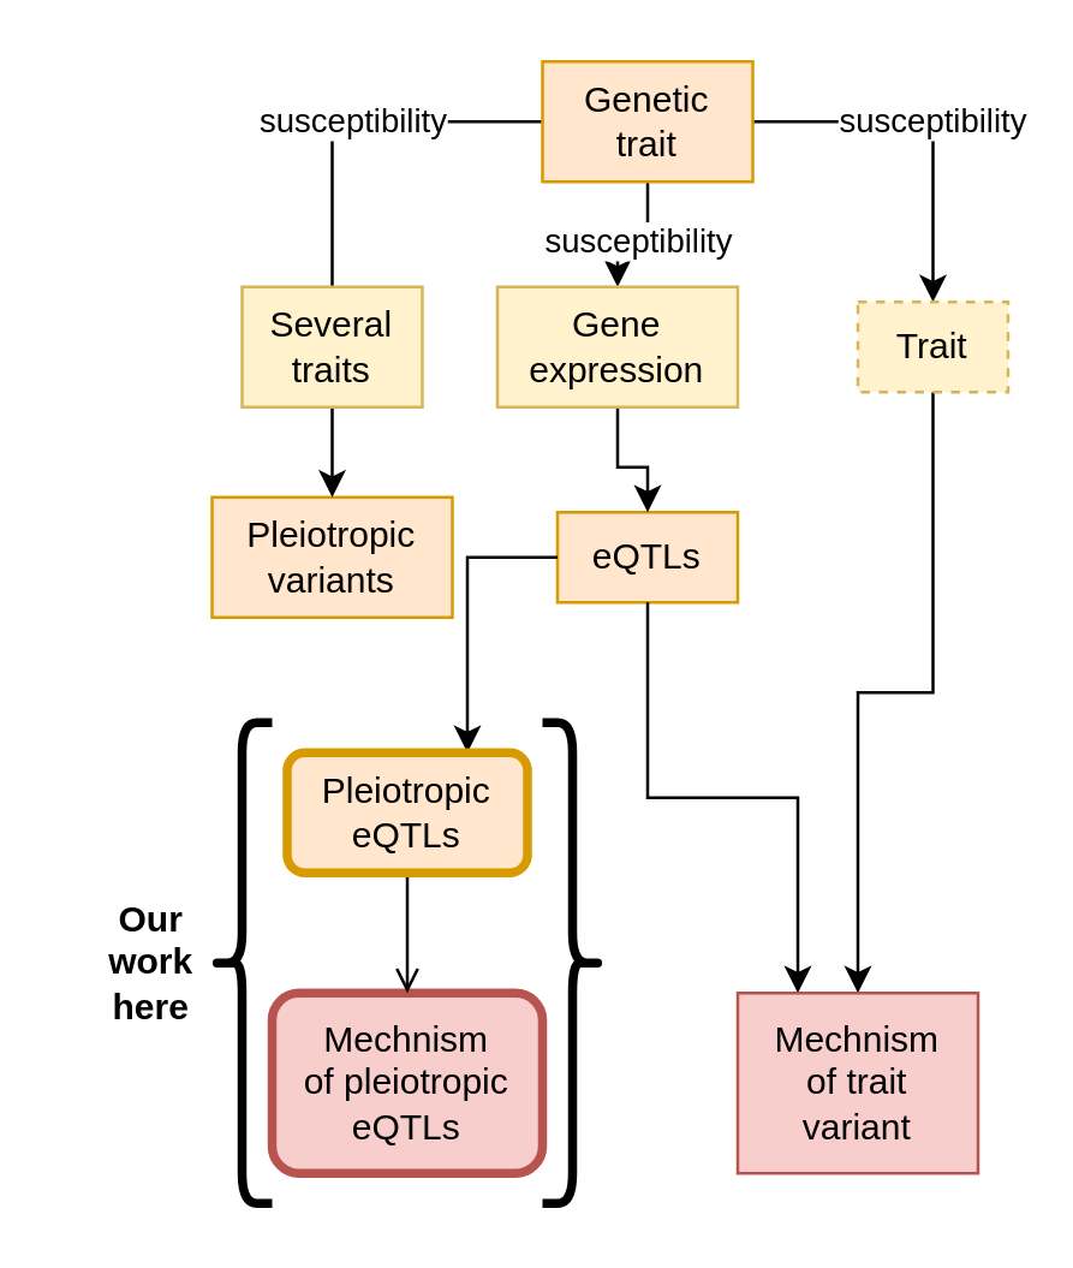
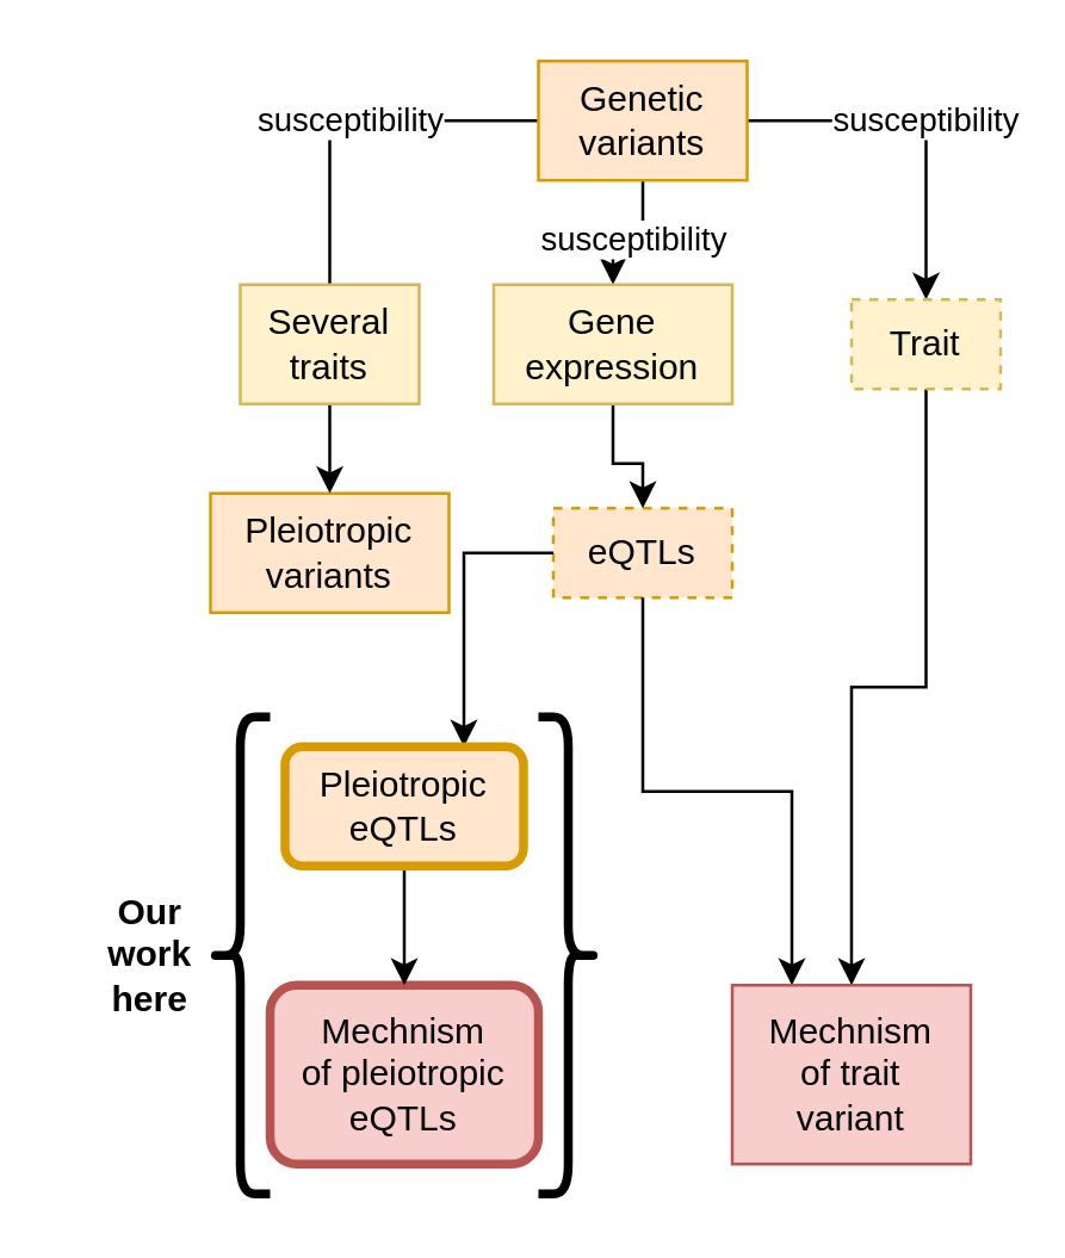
- <mxCell id="5" value="Genetic&lt;br&gt;trait" style="rounded=0;whiteSpace=wrap;html=1;fillColor=#ffe6cc;strokeColor=#d79b00;" parent="1" vertex="1"><mxGeometry x="180" y="20" width="70" height="40" as="geometry" /></mxCell>
+ <mxCell id="5" value="Genetic&lt;br&gt;variants" style="rounded=0;whiteSpace=wrap;html=1;fillColor=#ffe6cc;strokeColor=#d79b00;" parent="1" vertex="1"><mxGeometry x="180" y="20" width="70" height="40" as="geometry" /></mxCell>
- <mxCell id="7" value="eQTLs" style="rounded=0;whiteSpace=wrap;html=1;fillColor=#ffe6cc;strokeColor=#d79b00;" parent="1" vertex="1"><mxGeometry x="185" y="170" width="60" height="30" as="geometry" /></mxCell>
+ <mxCell id="7" value="eQTLs" style="rounded=0;whiteSpace=wrap;html=1;fillColor=#ffe6cc;strokeColor=#d79b00;dashed=1;" parent="1" vertex="1"><mxGeometry x="185" y="170" width="60" height="30" as="geometry" /></mxCell>
- <mxCell id="15" style="edgeStyle=orthogonalEdgeStyle;rounded=0;orthogonalLoop=1;jettySize=auto;html=1;endArrow=open;" parent="1" source="16" target="14" edge="1"><mxGeometry relative="1" as="geometry" /></mxCell>
+ <mxCell id="15" style="edgeStyle=orthogonalEdgeStyle;rounded=0;orthogonalLoop=1;jettySize=auto;html=1;" parent="1" source="16" target="14" edge="1"><mxGeometry relative="1" as="geometry" /></mxCell>
